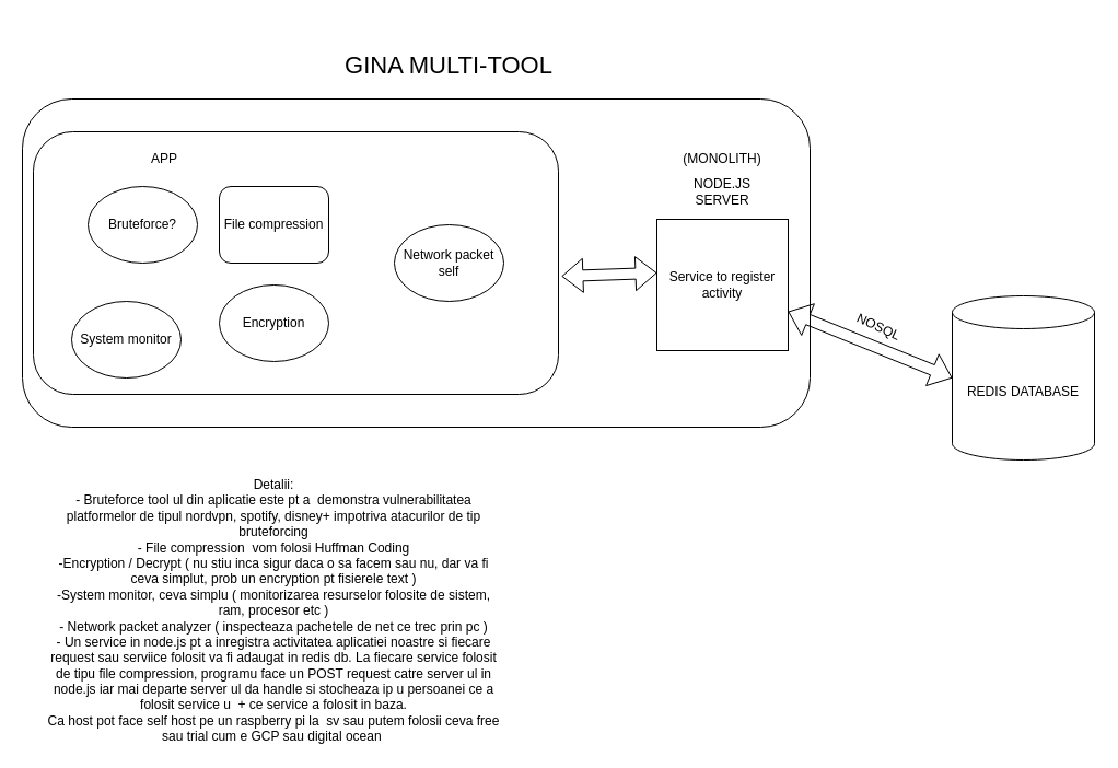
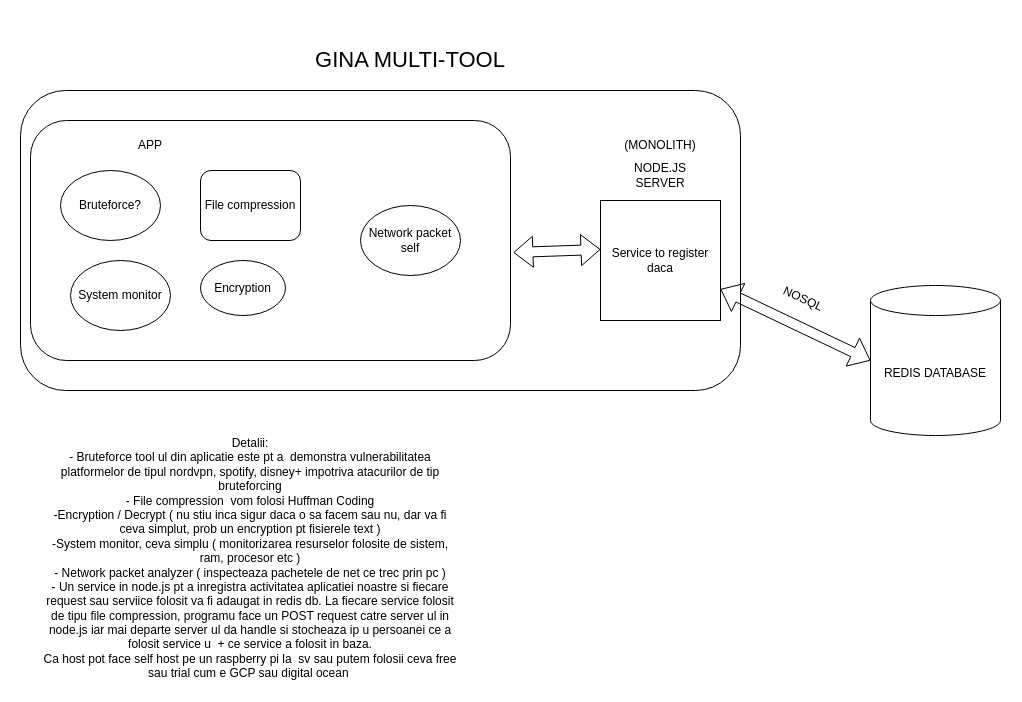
- <mxCell id="6" value="Bruteforce?" style="ellipse;whiteSpace=wrap;html=1;" vertex="1" parent="1"><mxGeometry x="80" y="170" width="100" height="70" as="geometry" /></mxCell>
+ <mxCell id="6" value="Bruteforce?" style="ellipse;whiteSpace=wrap;html=1;" vertex="1" parent="1"><mxGeometry x="60" y="170" width="100" height="70" as="geometry" /></mxCell>
- <mxCell id="11" value="Service to register activity" style="whiteSpace=wrap;html=1;aspect=fixed;" vertex="1" parent="1"><mxGeometry x="600" y="200" width="120" height="120" as="geometry" /></mxCell>
+ <mxCell id="11" value="Service to register daca" style="whiteSpace=wrap;html=1;aspect=fixed;" vertex="1" parent="1"><mxGeometry x="600" y="200" width="120" height="120" as="geometry" /></mxCell>
- <mxCell id="9" value="Encryption" style="ellipse;whiteSpace=wrap;html=1;" vertex="1" parent="1"><mxGeometry x="200" y="260" width="100" height="70" as="geometry" /></mxCell>
+ <mxCell id="9" value="Encryption" style="ellipse;whiteSpace=wrap;html=1;" vertex="1" parent="1"><mxGeometry x="200" y="260" width="85" height="55" as="geometry" /></mxCell>
- <mxCell id="8" value="System monitor" style="ellipse;whiteSpace=wrap;html=1;" vertex="1" parent="1"><mxGeometry x="65" y="275" width="100" height="70" as="geometry" /></mxCell>
+ <mxCell id="8" value="System monitor" style="ellipse;whiteSpace=wrap;html=1;" vertex="1" parent="1"><mxGeometry x="70" y="260" width="100" height="70" as="geometry" /></mxCell>
- <mxCell id="14" value="REDIS DATABASE" style="shape=cylinder3;whiteSpace=wrap;html=1;boundedLbl=1;backgroundOutline=1;size=15;" vertex="1" parent="1"><mxGeometry x="870" y="270" width="130" height="150" as="geometry" /></mxCell>
+ <mxCell id="14" value="REDIS DATABASE" style="shape=cylinder3;whiteSpace=wrap;html=1;boundedLbl=1;backgroundOutline=1;size=15;" vertex="1" parent="1"><mxGeometry x="870" y="285" width="130" height="150" as="geometry" /></mxCell>
